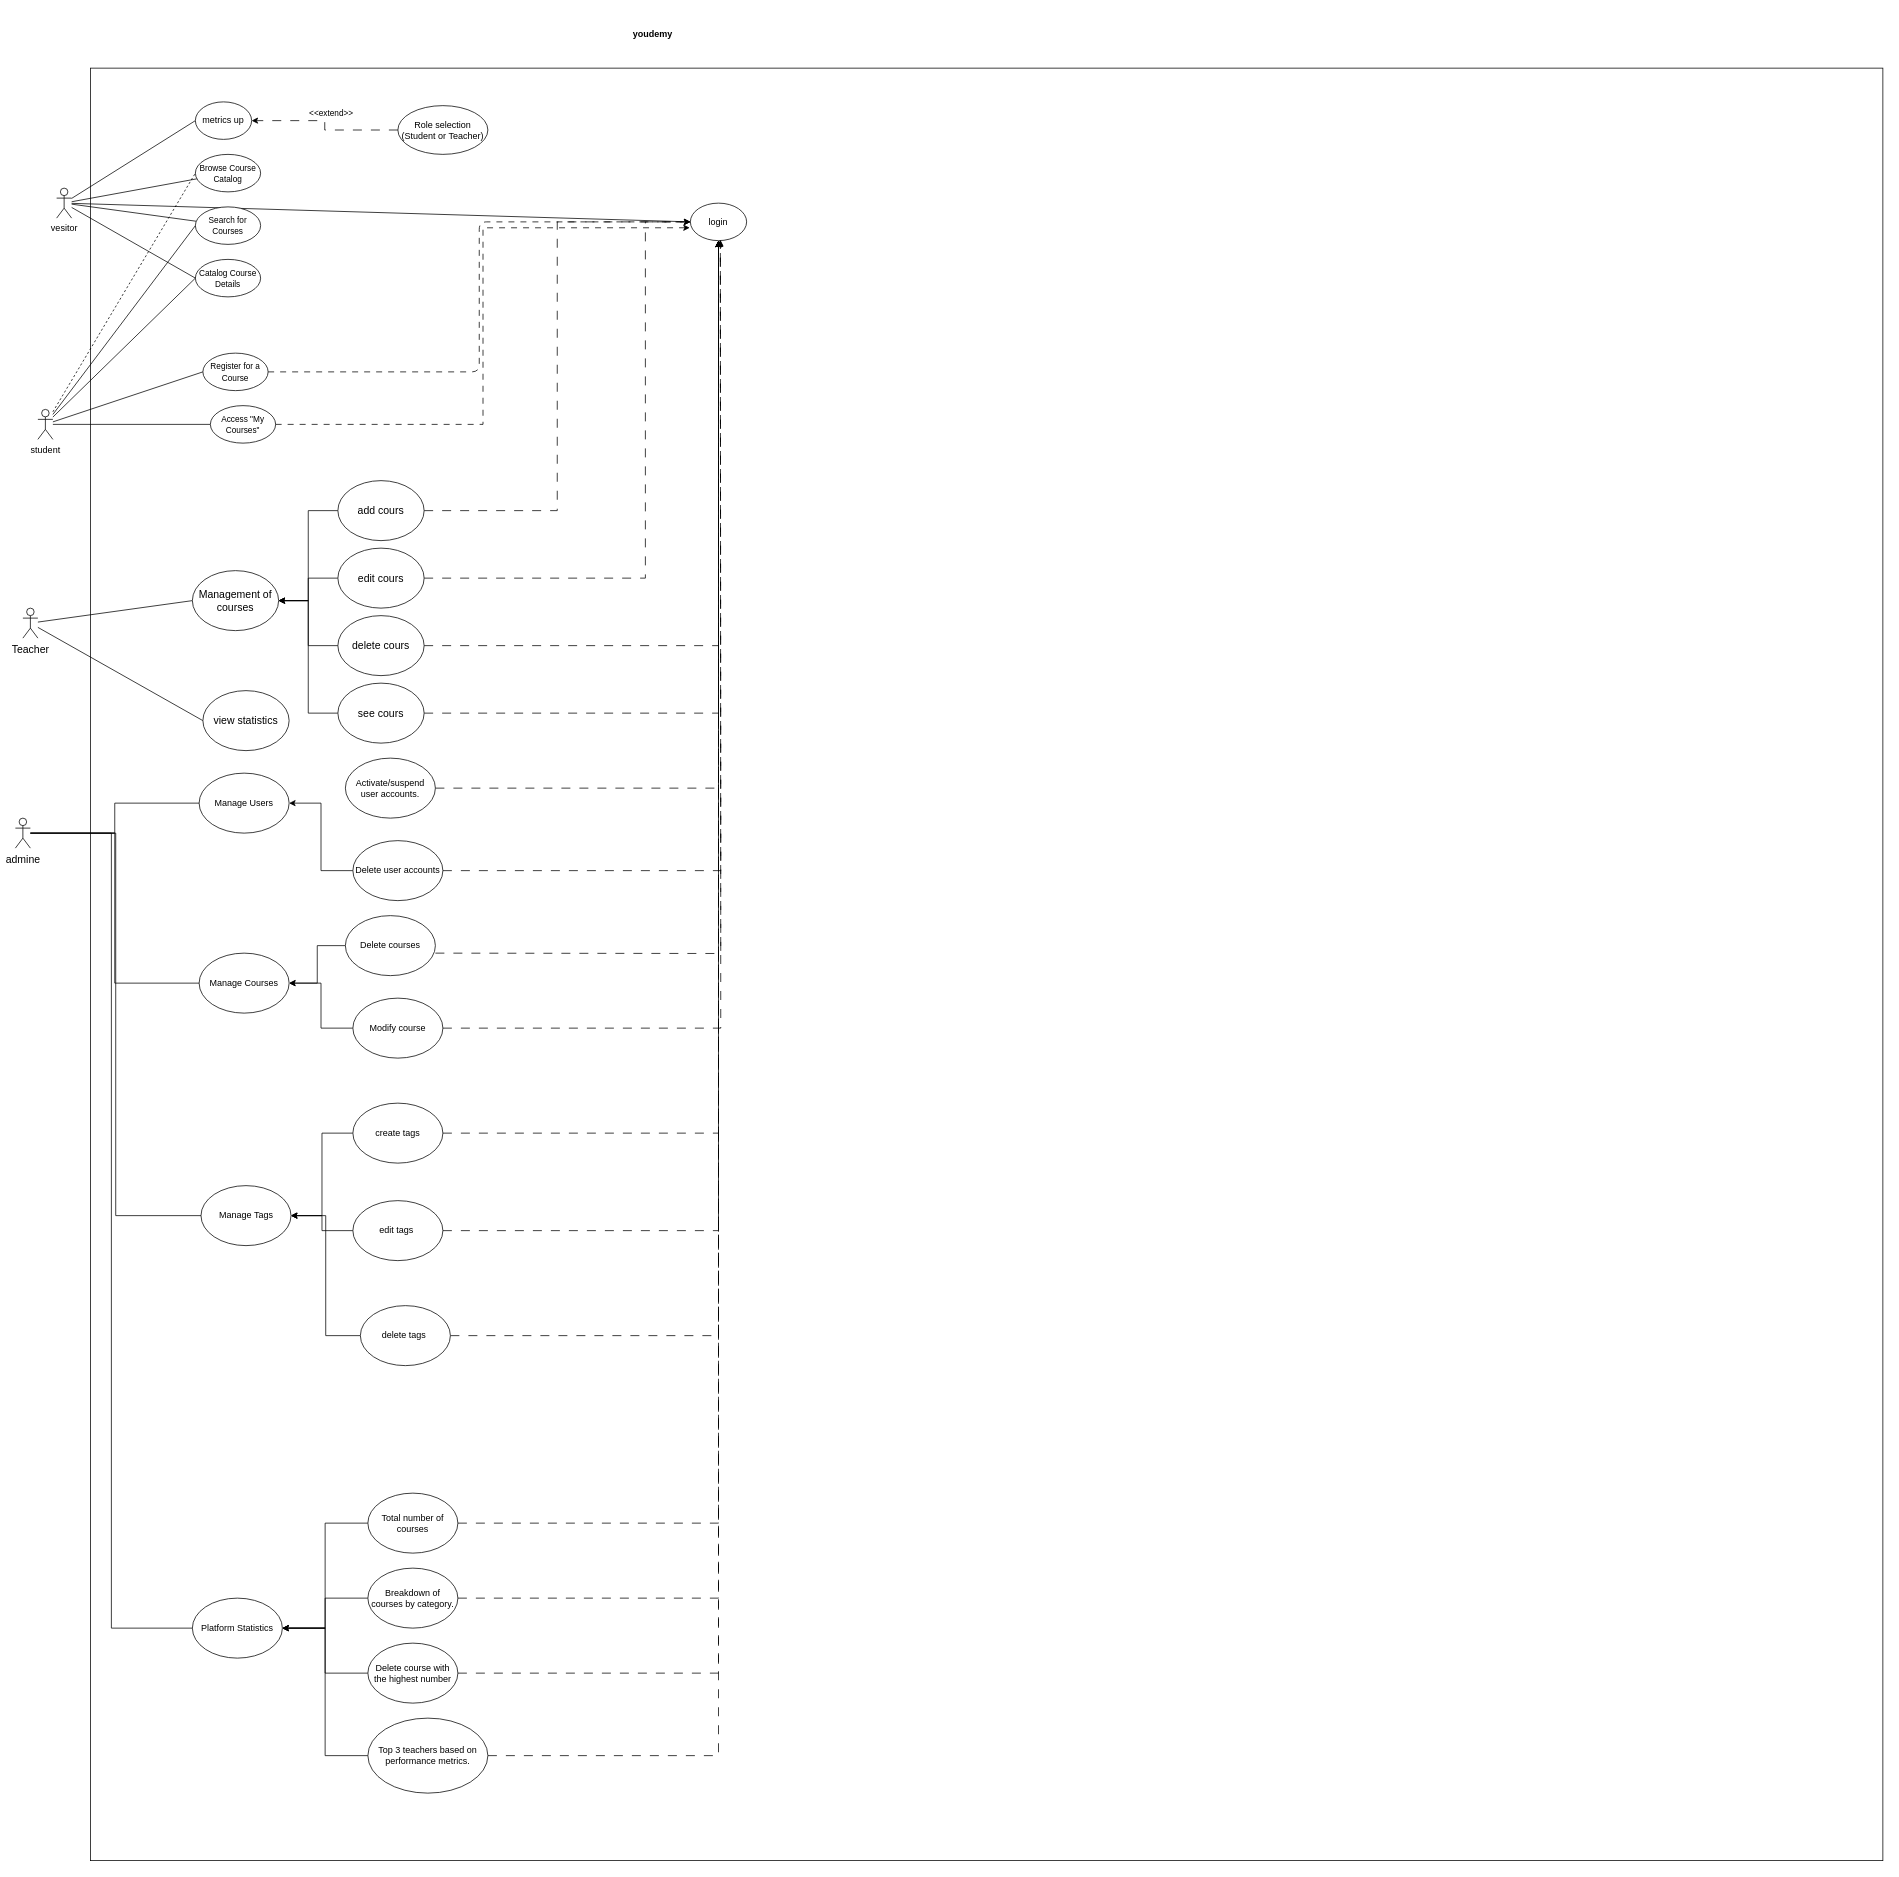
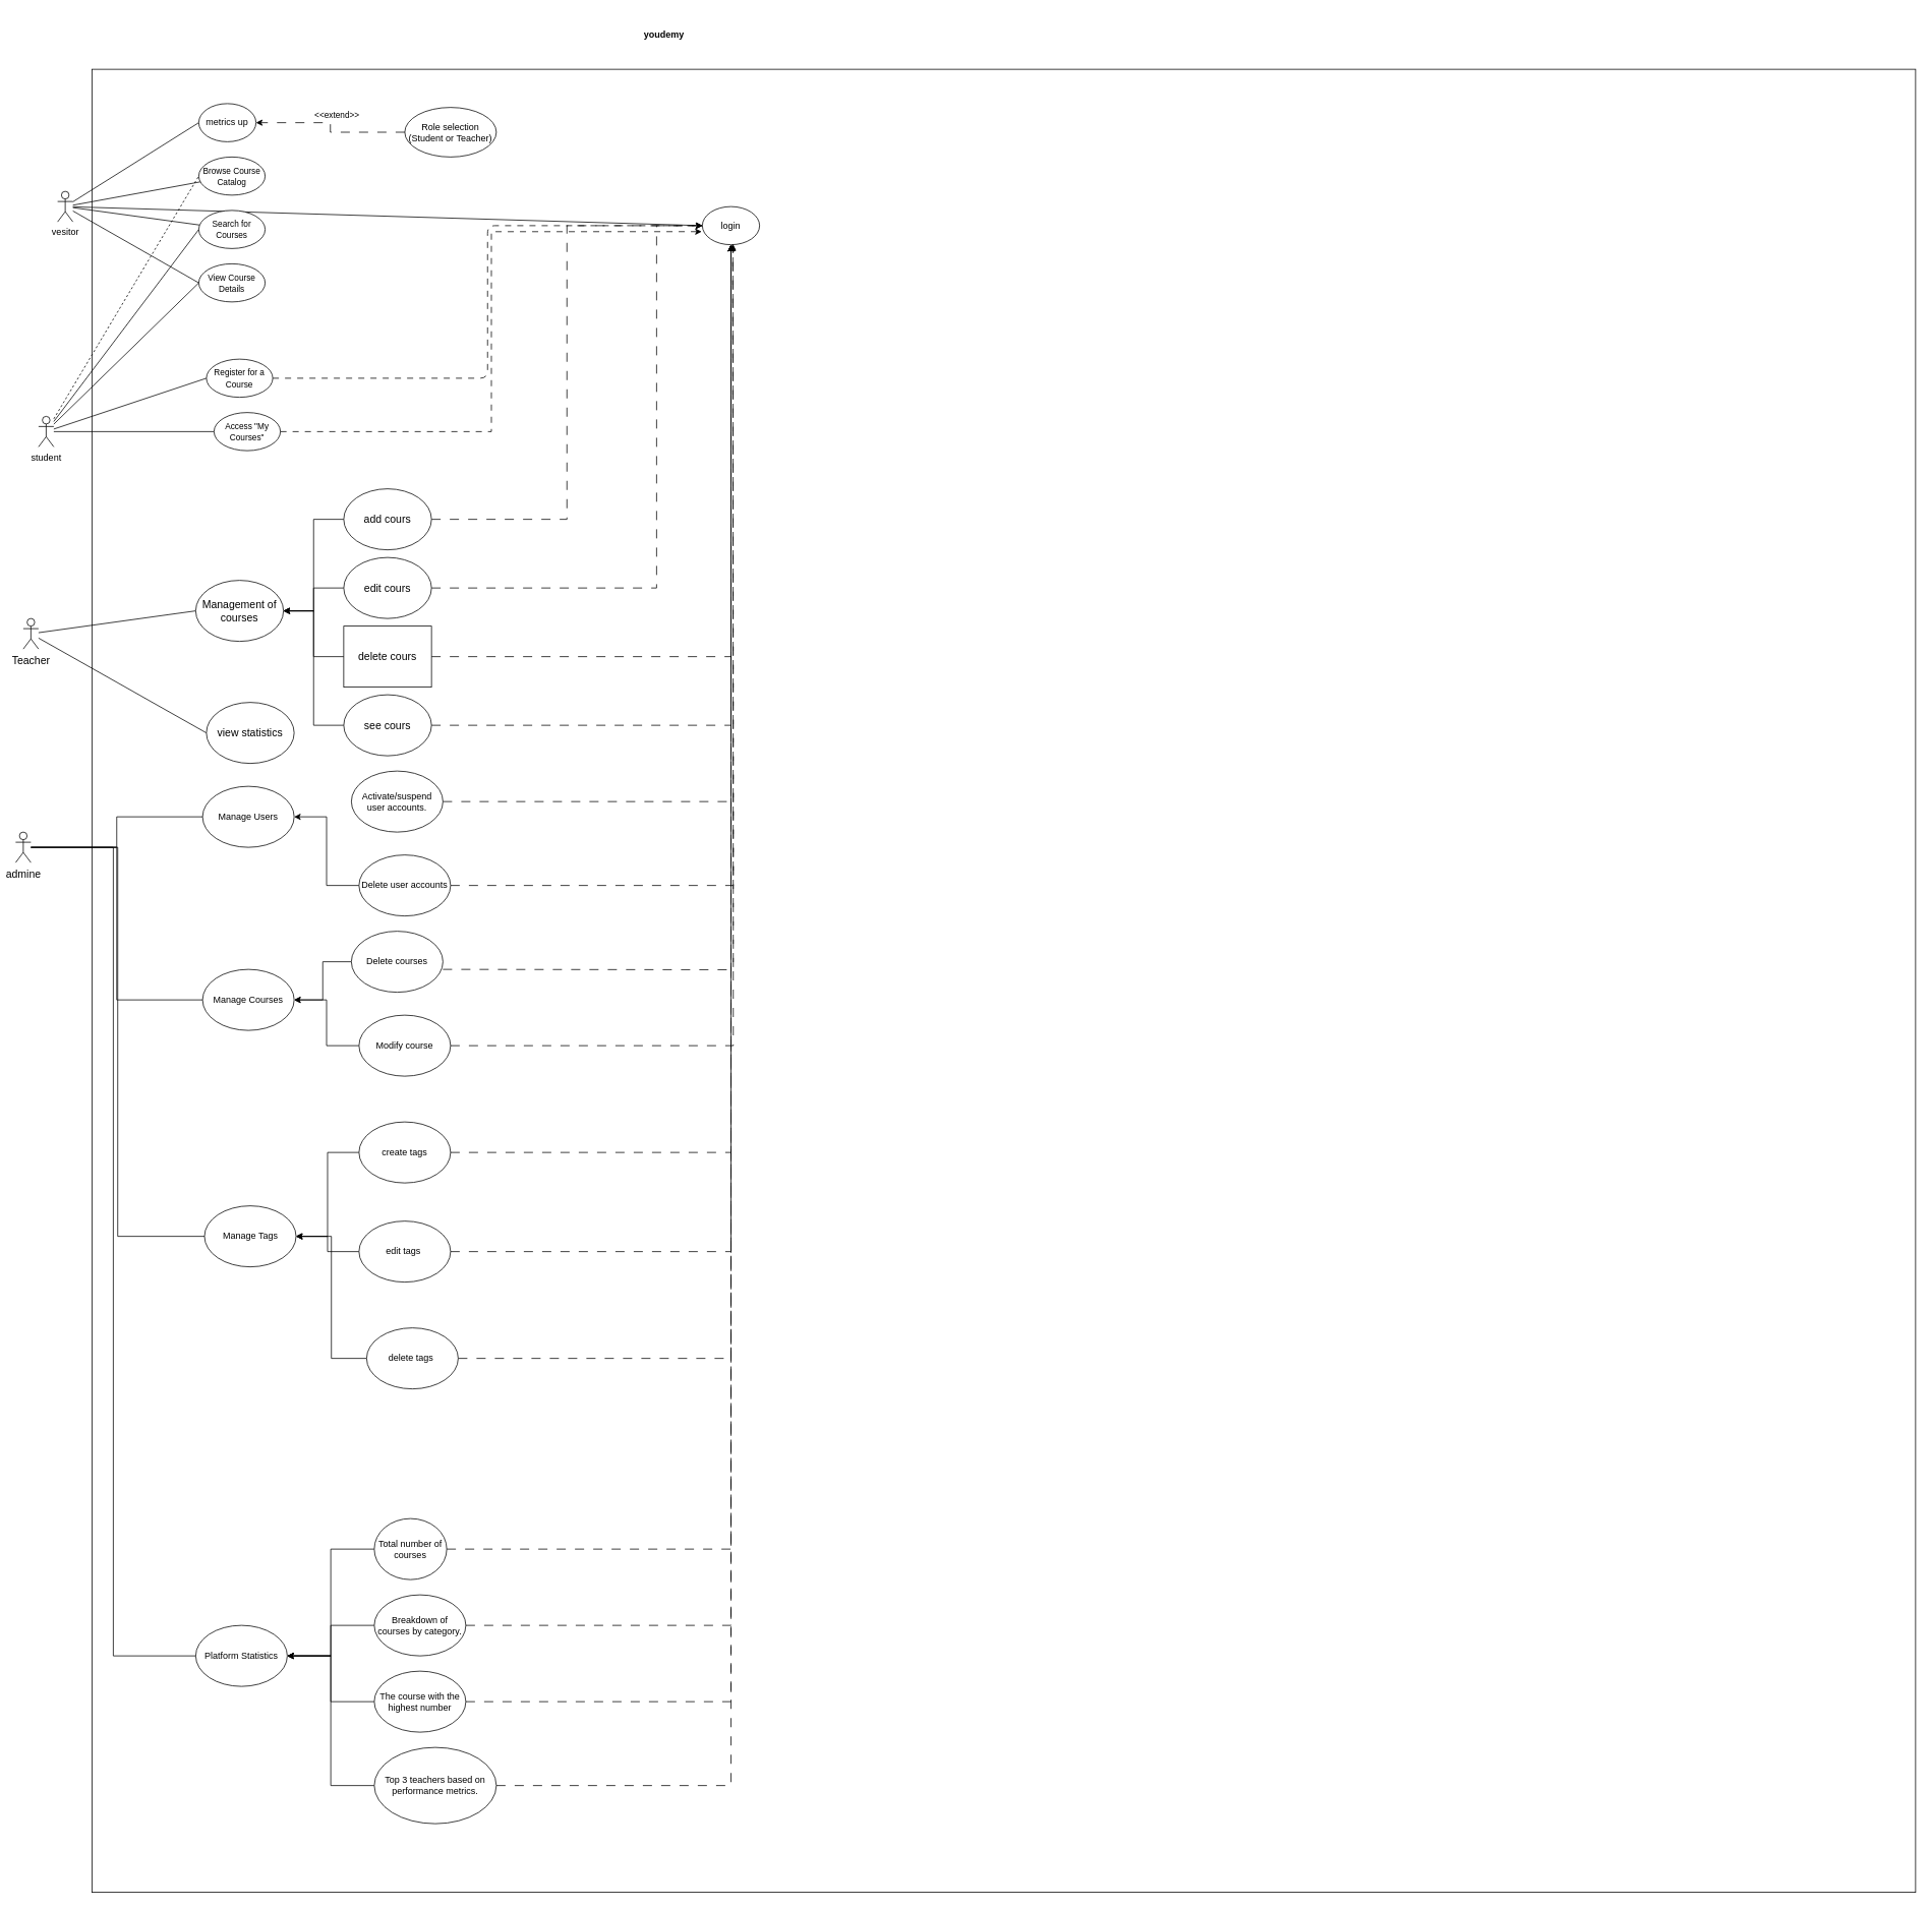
- <mxCell id="13" value="&lt;p&gt;&lt;font style=&quot;font-size: 11px;&quot;&gt;Catalog Course Details&lt;/font&gt;&lt;/p&gt;" style="ellipse;whiteSpace=wrap;html=1;rounded=0;" vertex="1" parent="1"><mxGeometry x="260" y="345" width="87" height="50" as="geometry" /></mxCell>
+ <mxCell id="13" value="&lt;p&gt;&lt;font style=&quot;font-size: 11px;&quot;&gt;View Course Details&lt;/font&gt;&lt;/p&gt;" style="ellipse;whiteSpace=wrap;html=1;rounded=0;" vertex="1" parent="1"><mxGeometry x="260" y="345" width="87" height="50" as="geometry" /></mxCell>
- <mxCell id="34" value="&lt;span style=&quot;font-family: &amp;quot;Nunito Sans&amp;quot;, sans-serif; font-size: 14px; text-align: left; background-color: rgb(255, 255, 255);&quot;&gt;delete cours&lt;/span&gt;" style="ellipse;whiteSpace=wrap;html=1;" vertex="1" parent="1"><mxGeometry x="450" y="820" width="115" height="80" as="geometry" /></mxCell>
+ <mxCell id="34" value="&lt;span style=&quot;font-family: &amp;quot;Nunito Sans&amp;quot;, sans-serif; font-size: 14px; text-align: left; background-color: rgb(255, 255, 255);&quot;&gt;delete cours&lt;/span&gt;" style="whiteSpace=wrap;html=1;rounded=0;" vertex="1" parent="1"><mxGeometry x="450" y="820" width="115" height="80" as="geometry" /></mxCell>
- <mxCell id="76" value="Total number of courses" style="ellipse;whiteSpace=wrap;html=1;" vertex="1" parent="1"><mxGeometry x="490" y="1990" width="120" height="80" as="geometry" /></mxCell>
+ <mxCell id="76" value="Total number of courses" style="ellipse;whiteSpace=wrap;html=1;" vertex="1" parent="1"><mxGeometry x="490" y="1990" width="95" height="80" as="geometry" /></mxCell>
- <mxCell id="82" value="Delete course with the highest number" style="ellipse;whiteSpace=wrap;html=1;" vertex="1" parent="1"><mxGeometry x="490" y="2190" width="120" height="80" as="geometry" /></mxCell>
+ <mxCell id="82" value="The course with the highest number" style="ellipse;whiteSpace=wrap;html=1;" vertex="1" parent="1"><mxGeometry x="490" y="2190" width="120" height="80" as="geometry" /></mxCell>
